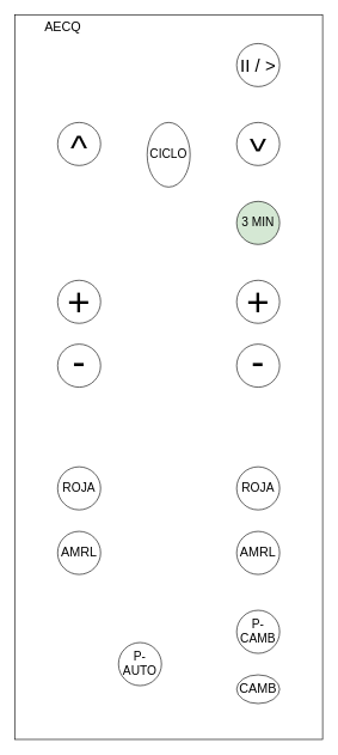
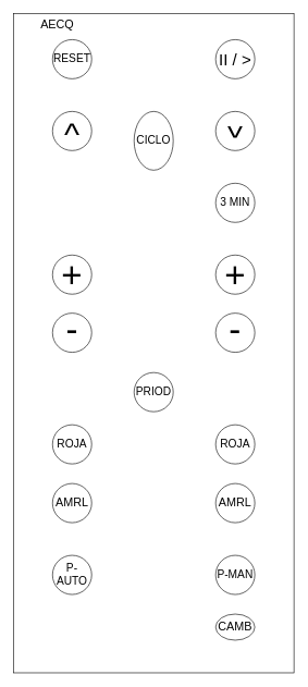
+ <mxCell id="19" value="RESET" style="ellipse;whiteSpace=wrap;html=1;aspect=fixed;fontSize=17;verticalAlign=middle;" parent="1" vertex="1"><mxGeometry x="80" y="60" width="60" height="60" as="geometry" /></mxCell>
- <mxCell id="15" value="3 MIN" style="ellipse;whiteSpace=wrap;html=1;aspect=fixed;fontSize=17;fillColor=#d5e8d4;" parent="1" vertex="1"><mxGeometry x="330" y="280" width="60" height="60" as="geometry" /></mxCell>
+ <mxCell id="15" value="3 MIN" style="ellipse;whiteSpace=wrap;html=1;aspect=fixed;fontSize=17;" parent="1" vertex="1"><mxGeometry x="330" y="280" width="60" height="60" as="geometry" /></mxCell>
+ <mxCell id="10" value="PRIOD" style="ellipse;whiteSpace=wrap;html=1;aspect=fixed;fontSize=17;" parent="1" vertex="1"><mxGeometry x="205" y="570" width="60" height="60" as="geometry" /></mxCell>
- <mxCell id="4" value="P-CAMB" style="ellipse;whiteSpace=wrap;html=1;aspect=fixed;fontSize=17;" parent="1" vertex="1"><mxGeometry x="330" y="850" width="60" height="60" as="geometry" /></mxCell>
+ <mxCell id="4" value="P-MAN" style="ellipse;whiteSpace=wrap;html=1;aspect=fixed;fontSize=17;" parent="1" vertex="1"><mxGeometry x="330" y="850" width="60" height="60" as="geometry" /></mxCell>
- <mxCell id="5" value="P-AUTO" style="ellipse;whiteSpace=wrap;html=1;aspect=fixed;fontSize=17;" parent="1" vertex="1"><mxGeometry x="165" y="895" width="60" height="60" as="geometry" /></mxCell>
+ <mxCell id="5" value="P-AUTO" style="ellipse;whiteSpace=wrap;html=1;aspect=fixed;fontSize=17;" parent="1" vertex="1"><mxGeometry x="80" y="850" width="60" height="60" as="geometry" /></mxCell>
